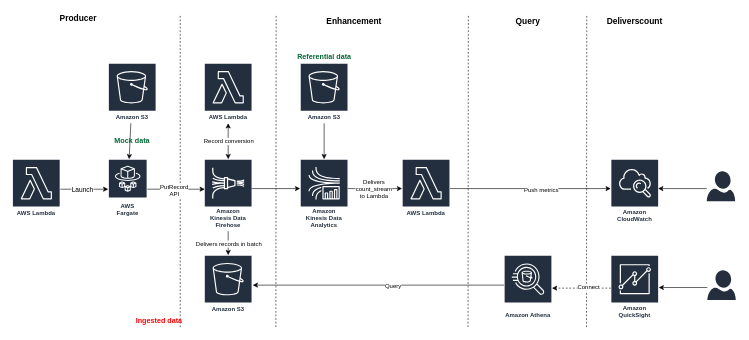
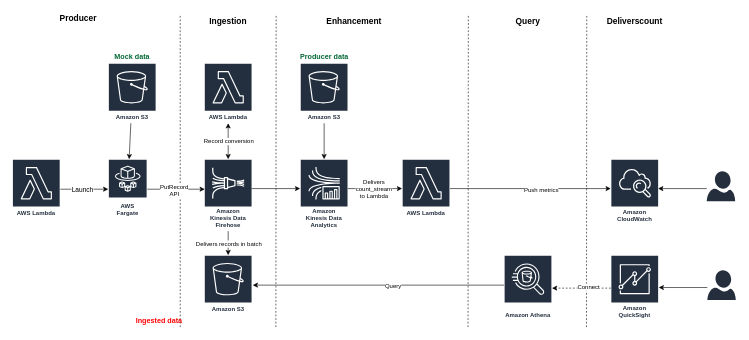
+ <mxCell id="18" value="Ingestion" style="text;html=1;strokeColor=none;fillColor=none;align=center;verticalAlign=middle;whiteSpace=wrap;rounded=0;fontSize=14;fontStyle=1" parent="1" vertex="1"><mxGeometry x="360" y="25" width="40" height="20" as="geometry" /></mxCell>
- <mxCell id="41" value="&lt;b&gt;&lt;font color=&quot;#006633&quot;&gt;Referential data&lt;/font&gt;&lt;/b&gt;" style="text;html=1;strokeColor=none;fillColor=none;align=center;verticalAlign=middle;whiteSpace=wrap;rounded=0;" parent="1" vertex="1"><mxGeometry x="477.5" y="85" width="125" height="20" as="geometry" /></mxCell>
+ <mxCell id="41" value="&lt;b&gt;&lt;font color=&quot;#006633&quot;&gt;Producer data&lt;/font&gt;&lt;/b&gt;" style="text;html=1;strokeColor=none;fillColor=none;align=center;verticalAlign=middle;whiteSpace=wrap;rounded=0;" parent="1" vertex="1"><mxGeometry x="477.5" y="85" width="125" height="20" as="geometry" /></mxCell>
- <mxCell id="40" value="&lt;b&gt;&lt;font color=&quot;#006633&quot;&gt;Mock data&lt;/font&gt;&lt;/b&gt;" style="text;html=1;strokeColor=none;fillColor=none;align=center;verticalAlign=middle;whiteSpace=wrap;rounded=0;" parent="1" vertex="1"><mxGeometry x="175" y="225" width="90" height="20" as="geometry" /></mxCell>
+ <mxCell id="40" value="&lt;b&gt;&lt;font color=&quot;#006633&quot;&gt;Mock data&lt;/font&gt;&lt;/b&gt;" style="text;html=1;strokeColor=none;fillColor=none;align=center;verticalAlign=middle;whiteSpace=wrap;rounded=0;" parent="1" vertex="1"><mxGeometry x="175" y="85" width="90" height="20" as="geometry" /></mxCell>
